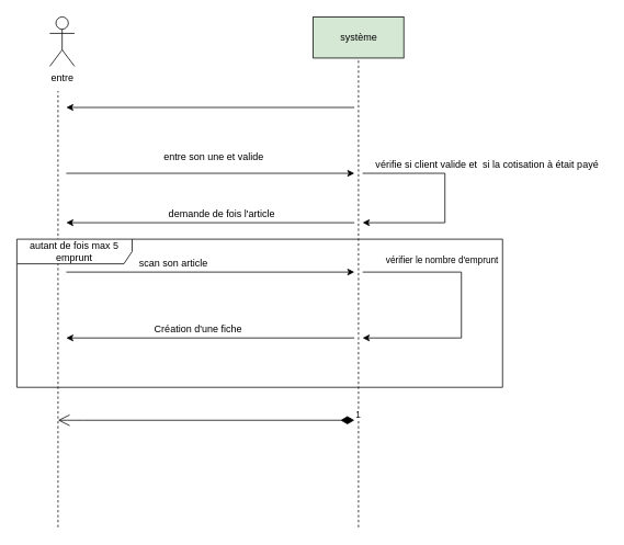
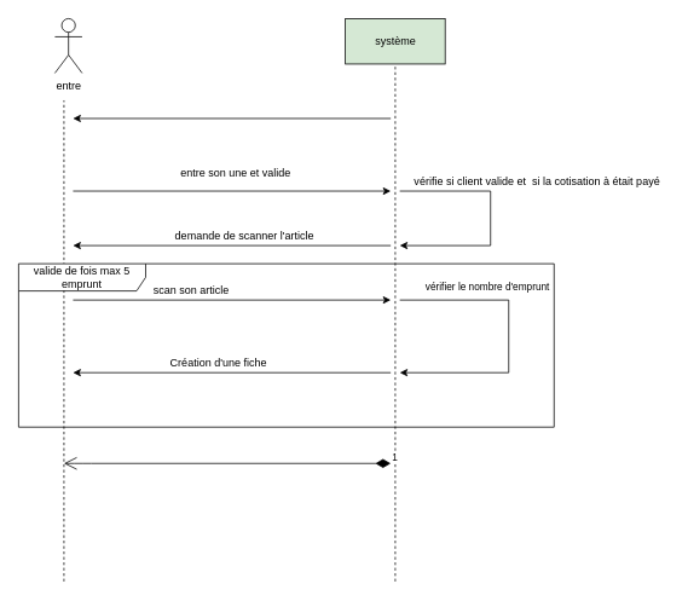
- <mxCell id="10" value="&amp;nbsp;demande de fois l'article" style="text;html=1;align=center;verticalAlign=middle;resizable=0;points=[];autosize=1;strokeColor=none;fillColor=none;" parent="1" vertex="1"><mxGeometry x="182" y="250" width="170" height="20" as="geometry" /></mxCell>
+ <mxCell id="10" value="&amp;nbsp;demande de scanner l'article" style="text;html=1;align=center;verticalAlign=middle;resizable=0;points=[];autosize=1;strokeColor=none;fillColor=none;" parent="1" vertex="1"><mxGeometry x="182" y="250" width="170" height="20" as="geometry" /></mxCell>
- <mxCell id="19" value="autant de fois max 5 emprunt" style="shape=umlFrame;whiteSpace=wrap;html=1;width=140;height=30;" parent="1" vertex="1"><mxGeometry x="20" y="290" width="590" height="180" as="geometry" /></mxCell>
+ <mxCell id="19" value="valide de fois max 5 emprunt" style="shape=umlFrame;whiteSpace=wrap;html=1;width=140;height=30;" parent="1" vertex="1"><mxGeometry x="20" y="290" width="590" height="180" as="geometry" /></mxCell>
